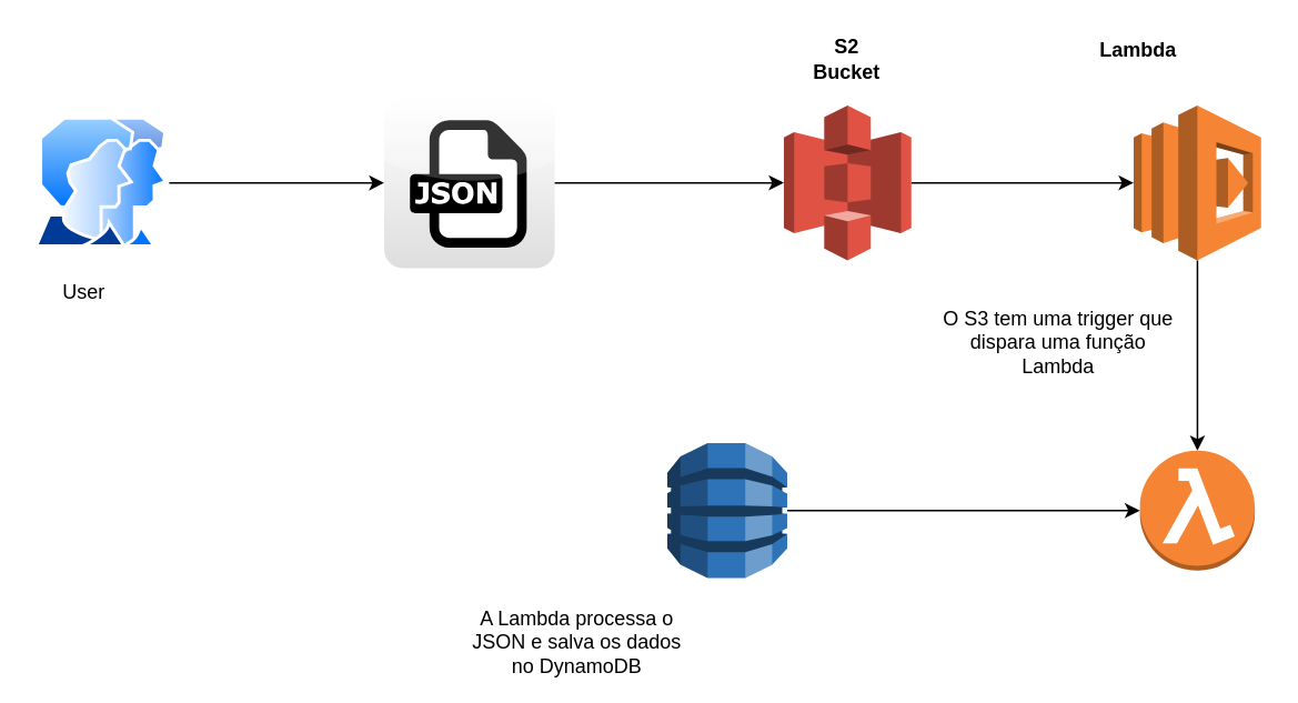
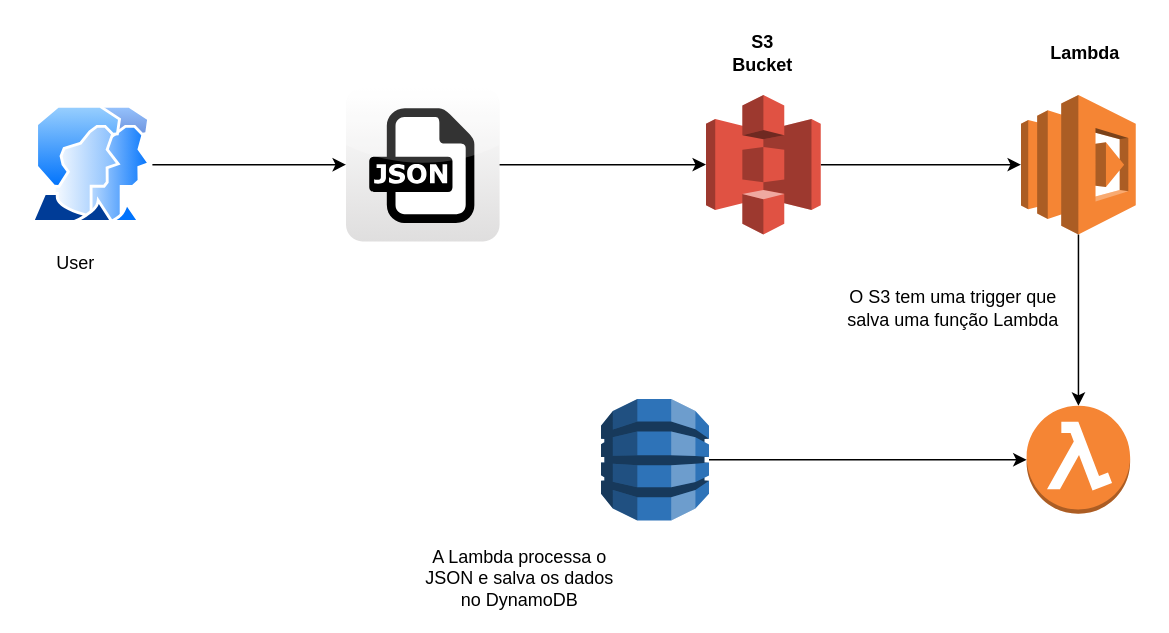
- <mxCell id="17" value="&lt;b&gt;Lambda&lt;/b&gt;" style="text;html=1;whiteSpace=wrap;strokeColor=none;fillColor=none;align=center;verticalAlign=middle;rounded=0;" vertex="1" parent="1"><mxGeometry x="652.75" y="15" width="60" height="30" as="geometry" /></mxCell>
+ <mxCell id="17" value="&lt;b&gt;Lambda&lt;/b&gt;" style="text;html=1;whiteSpace=wrap;strokeColor=none;fillColor=none;align=center;verticalAlign=middle;rounded=0;" vertex="1" parent="1"><mxGeometry x="692.75" y="20" width="60" height="30" as="geometry" /></mxCell>
- <mxCell id="16" value="&lt;b&gt;S2 Bucket&lt;/b&gt;" style="text;html=1;whiteSpace=wrap;strokeColor=none;fillColor=none;align=center;verticalAlign=middle;rounded=0;" vertex="1" parent="1"><mxGeometry x="478.25" y="20" width="60" height="30" as="geometry" /></mxCell>
+ <mxCell id="16" value="&lt;b&gt;S3 Bucket&lt;/b&gt;" style="text;html=1;whiteSpace=wrap;strokeColor=none;fillColor=none;align=center;verticalAlign=middle;rounded=0;" vertex="1" parent="1"><mxGeometry x="478.25" y="20" width="60" height="30" as="geometry" /></mxCell>
- <mxCell id="14" value="O S3 tem uma trigger que dispara uma função Lambda" style="text;html=1;whiteSpace=wrap;strokeColor=none;fillColor=none;align=center;verticalAlign=middle;rounded=0;" vertex="1" parent="1"><mxGeometry x="560" y="190" width="150" height="30" as="geometry" /></mxCell>
+ <mxCell id="14" value="O S3 tem uma trigger que salva uma função Lambda" style="text;html=1;whiteSpace=wrap;strokeColor=none;fillColor=none;align=center;verticalAlign=middle;rounded=0;" vertex="1" parent="1"><mxGeometry x="560" y="190" width="150" height="30" as="geometry" /></mxCell>
